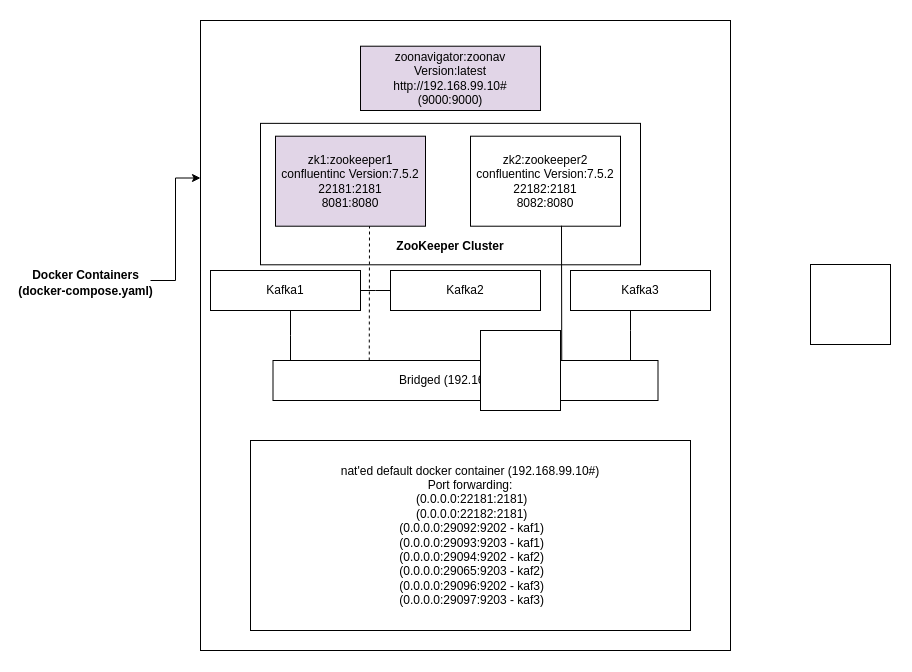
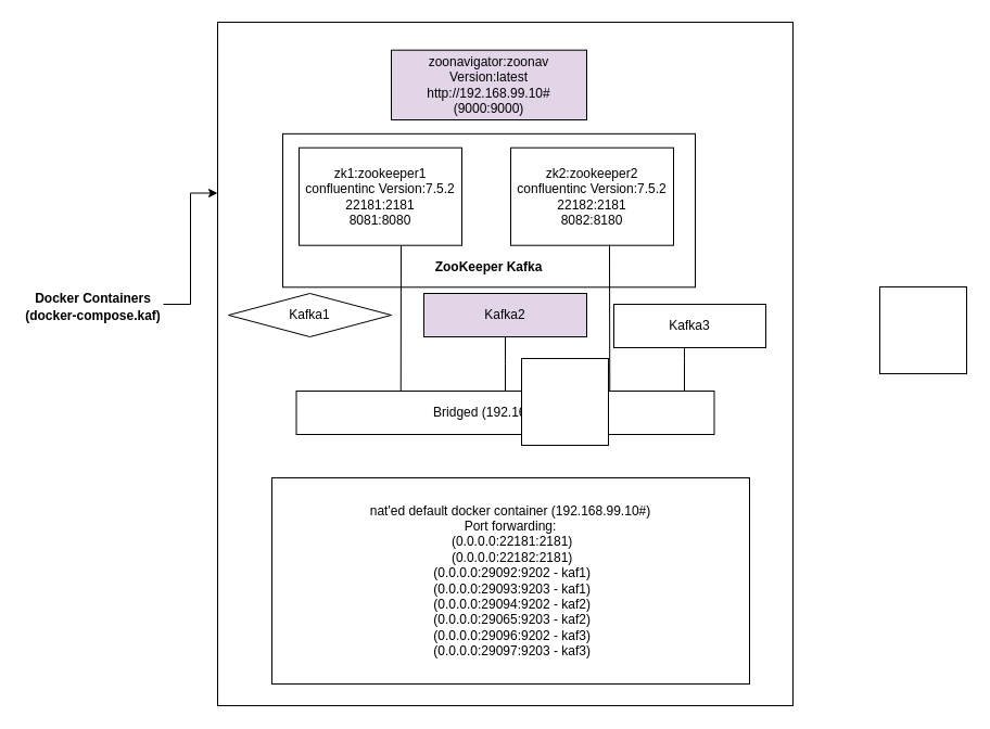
- <mxCell id="7" value="zk1:zookeeper1&lt;br&gt;confluentinc Version:7.5.2&lt;br&gt;22181:2181&lt;br&gt;8081:8080" style="whiteSpace=wrap;html=1;align=center;treeFolding=1;treeMoving=1;newEdgeStyle={&quot;edgeStyle&quot;:&quot;elbowEdgeStyle&quot;,&quot;startArrow&quot;:&quot;none&quot;,&quot;endArrow&quot;:&quot;none&quot;};fillColor=#e1d5e7;" vertex="1" parent="4"><mxGeometry x="75" y="115.714" width="150" height="90" as="geometry" /></mxCell>
+ <mxCell id="7" value="zk1:zookeeper1&lt;br&gt;confluentinc Version:7.5.2&lt;br&gt;22181:2181&lt;br&gt;8081:8080" style="whiteSpace=wrap;html=1;align=center;treeFolding=1;treeMoving=1;newEdgeStyle={&quot;edgeStyle&quot;:&quot;elbowEdgeStyle&quot;,&quot;startArrow&quot;:&quot;none&quot;,&quot;endArrow&quot;:&quot;none&quot;};" vertex="1" parent="4"><mxGeometry x="75" y="115.714" width="150" height="90" as="geometry" /></mxCell>
- <mxCell id="6" value="zk2:zookeeper2&lt;br&gt;confluentinc Version:7.5.2&lt;br&gt;22182:2181&lt;br&gt;8082:8080" style="whiteSpace=wrap;html=1;align=center;treeFolding=1;treeMoving=1;newEdgeStyle={&quot;edgeStyle&quot;:&quot;elbowEdgeStyle&quot;,&quot;startArrow&quot;:&quot;none&quot;,&quot;endArrow&quot;:&quot;none&quot;};" vertex="1" parent="4"><mxGeometry x="270" y="115.714" width="150" height="90" as="geometry" /></mxCell>
+ <mxCell id="6" value="zk2:zookeeper2&lt;br&gt;confluentinc Version:7.5.2&lt;br&gt;22182:2181&lt;br&gt;8082:8180" style="whiteSpace=wrap;html=1;align=center;treeFolding=1;treeMoving=1;newEdgeStyle={&quot;edgeStyle&quot;:&quot;elbowEdgeStyle&quot;,&quot;startArrow&quot;:&quot;none&quot;,&quot;endArrow&quot;:&quot;none&quot;};" vertex="1" parent="4"><mxGeometry x="270" y="115.714" width="150" height="90" as="geometry" /></mxCell>
- <mxCell id="3" value="&lt;p style=&quot;line-height: 190%;&quot;&gt;&lt;/p&gt;&lt;h3 style=&quot;line-height: 60%;&quot;&gt;&lt;font style=&quot;font-size: 12px;&quot;&gt;ZooKeeper Cluster&lt;/font&gt;&lt;/h3&gt;&lt;div style=&quot;text-align: justify;&quot;&gt;&lt;/div&gt;&lt;p&gt;&lt;/p&gt;" style="rounded=0;whiteSpace=wrap;html=1;fillColor=none;verticalAlign=bottom;spacing=0;" vertex="1" parent="2"><mxGeometry x="60" y="102.857" width="380" height="141.429" as="geometry" /></mxCell>
+ <mxCell id="3" value="&lt;p style=&quot;line-height: 190%;&quot;&gt;&lt;/p&gt;&lt;h3 style=&quot;line-height: 60%;&quot;&gt;&lt;font style=&quot;font-size: 12px;&quot;&gt;ZooKeeper Kafka&lt;/font&gt;&lt;/h3&gt;&lt;div style=&quot;text-align: justify;&quot;&gt;&lt;/div&gt;&lt;p&gt;&lt;/p&gt;" style="rounded=0;whiteSpace=wrap;html=1;fillColor=none;verticalAlign=bottom;spacing=0;" vertex="1" parent="2"><mxGeometry x="60" y="102.857" width="380" height="141.429" as="geometry" /></mxCell>
- <mxCell id="19" value="&lt;p style=&quot;line-height: 50%;&quot;&gt;&lt;font style=&quot;font-size: 12px;&quot;&gt;Docker Containers&lt;br&gt;(docker-compose.yaml)&lt;br&gt;&lt;/font&gt;&lt;/p&gt;" style="text;strokeColor=none;fillColor=none;html=1;fontSize=24;fontStyle=1;verticalAlign=middle;align=center;" vertex="1" parent="1"><mxGeometry x="20" y="260" width="130" height="40" as="geometry" /></mxCell>
+ <mxCell id="19" value="&lt;p style=&quot;line-height: 50%;&quot;&gt;&lt;font style=&quot;font-size: 12px;&quot;&gt;Docker Containers&lt;br&gt;(docker-compose.kaf)&lt;br&gt;&lt;/font&gt;&lt;/p&gt;" style="text;strokeColor=none;fillColor=none;html=1;fontSize=24;fontStyle=1;verticalAlign=middle;align=center;" vertex="1" parent="1"><mxGeometry x="20" y="260" width="130" height="40" as="geometry" /></mxCell>
- <mxCell id="10" value="Kafka1" style="whiteSpace=wrap;html=1;align=center;treeFolding=1;treeMoving=1;newEdgeStyle={&quot;edgeStyle&quot;:&quot;elbowEdgeStyle&quot;,&quot;startArrow&quot;:&quot;none&quot;,&quot;endArrow&quot;:&quot;none&quot;};" vertex="1" parent="1"><mxGeometry x="210" y="270" width="150" height="40" as="geometry" /></mxCell>
+ <mxCell id="10" value="Kafka1" style="rhombus;whiteSpace=wrap;html=1;align=center;treeFolding=1;treeMoving=1;newEdgeStyle={&quot;edgeStyle&quot;:&quot;elbowEdgeStyle&quot;,&quot;startArrow&quot;:&quot;none&quot;,&quot;endArrow&quot;:&quot;none&quot;};" vertex="1" parent="1"><mxGeometry x="210" y="270" width="150" height="40" as="geometry" /></mxCell>
- <mxCell id="11" style="edgeStyle=elbowEdgeStyle;rounded=0;orthogonalLoop=1;jettySize=auto;html=1;startArrow=none;endArrow=none;" edge="1" parent="1" source="12" target="10"><mxGeometry relative="1" as="geometry" /></mxCell>
+ <mxCell id="11" style="edgeStyle=elbowEdgeStyle;rounded=0;orthogonalLoop=1;jettySize=auto;html=1;startArrow=none;endArrow=none;entryX=0.5;entryY=0;entryDx=0;entryDy=0;" edge="1" parent="1" source="12" target="16"><mxGeometry relative="1" as="geometry" /></mxCell>
- <mxCell id="12" value="Kafka2" style="whiteSpace=wrap;html=1;align=center;treeFolding=1;treeMoving=1;newEdgeStyle={&quot;edgeStyle&quot;:&quot;elbowEdgeStyle&quot;,&quot;startArrow&quot;:&quot;none&quot;,&quot;endArrow&quot;:&quot;none&quot;};" vertex="1" parent="1"><mxGeometry x="390" y="270" width="150" height="40" as="geometry" /></mxCell>
+ <mxCell id="12" value="Kafka2" style="whiteSpace=wrap;html=1;align=center;treeFolding=1;treeMoving=1;newEdgeStyle={&quot;edgeStyle&quot;:&quot;elbowEdgeStyle&quot;,&quot;startArrow&quot;:&quot;none&quot;,&quot;endArrow&quot;:&quot;none&quot;};fillColor=#e1d5e7;" vertex="1" parent="1"><mxGeometry x="390" y="270" width="150" height="40" as="geometry" /></mxCell>
- <mxCell id="14" value="Kafka3" style="whiteSpace=wrap;html=1;align=center;treeFolding=1;treeMoving=1;newEdgeStyle={&quot;edgeStyle&quot;:&quot;elbowEdgeStyle&quot;,&quot;startArrow&quot;:&quot;none&quot;,&quot;endArrow&quot;:&quot;none&quot;};" vertex="1" parent="1"><mxGeometry x="570" y="270" width="140" height="40" as="geometry" /></mxCell>
+ <mxCell id="14" value="Kafka3" style="whiteSpace=wrap;html=1;align=center;treeFolding=1;treeMoving=1;newEdgeStyle={&quot;edgeStyle&quot;:&quot;elbowEdgeStyle&quot;,&quot;startArrow&quot;:&quot;none&quot;,&quot;endArrow&quot;:&quot;none&quot;};" vertex="1" parent="1"><mxGeometry x="565" y="280" width="140" height="40" as="geometry" /></mxCell>
- <mxCell id="15" style="edgeStyle=elbowEdgeStyle;rounded=0;orthogonalLoop=1;jettySize=auto;html=1;startArrow=none;endArrow=none;exitX=0.25;exitY=0;exitDx=0;exitDy=0;dashed=1;" edge="1" parent="1" source="16" target="7"><mxGeometry relative="1" as="geometry" /></mxCell>
+ <mxCell id="15" style="edgeStyle=elbowEdgeStyle;rounded=0;orthogonalLoop=1;jettySize=auto;html=1;startArrow=none;endArrow=none;exitX=0.25;exitY=0;exitDx=0;exitDy=0;" edge="1" parent="1" source="16" target="7"><mxGeometry relative="1" as="geometry" /></mxCell>
- <mxCell id="9" style="edgeStyle=elbowEdgeStyle;rounded=0;orthogonalLoop=1;jettySize=auto;html=1;startArrow=none;endArrow=none;" edge="1" parent="1" source="10" target="16"><mxGeometry relative="1" as="geometry"><Array as="points"><mxPoint x="290" y="335" /></Array></mxGeometry></mxCell>
